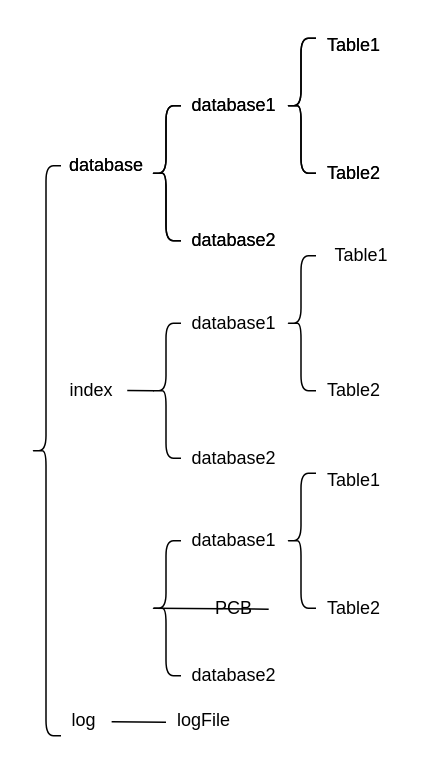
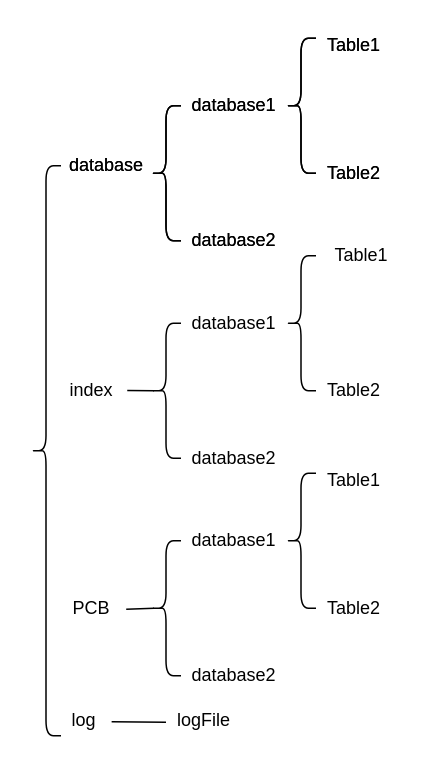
- <mxCell id="24" value="PCB" style="text;html=1;align=center;verticalAlign=middle;resizable=0;points=[];autosize=1;strokeColor=none;fillColor=none;" vertex="1" parent="1"><mxGeometry x="135" y="395" width="40" height="20" as="geometry" /></mxCell>
+ <mxCell id="24" value="PCB" style="text;html=1;align=center;verticalAlign=middle;resizable=0;points=[];autosize=1;strokeColor=none;fillColor=none;" vertex="1" parent="1"><mxGeometry x="40" y="395" width="40" height="20" as="geometry" /></mxCell>
